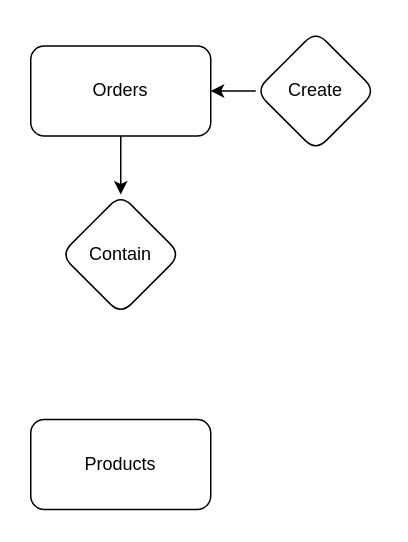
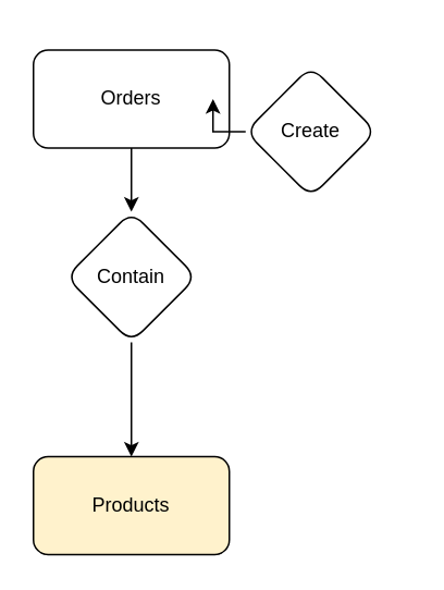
- <mxCell id="5" value="Create" style="rhombus;whiteSpace=wrap;html=1;rounded=1;" vertex="1" parent="1"><mxGeometry x="170" y="20" width="80" height="80" as="geometry" /></mxCell>
+ <mxCell id="5" value="Create" style="rhombus;whiteSpace=wrap;html=1;rounded=1;" vertex="1" parent="1"><mxGeometry x="150" y="40" width="80" height="80" as="geometry" /></mxCell>
+ <mxCell id="7" value="" style="edgeStyle=orthogonalEdgeStyle;rounded=0;orthogonalLoop=1;jettySize=auto;html=1;" edge="1" parent="1" source="8" target="6"><mxGeometry relative="1" as="geometry" /></mxCell>
- <mxCell id="6" value="Products" style="rounded=1;whiteSpace=wrap;html=1;" vertex="1" parent="1"><mxGeometry x="20" y="279" width="120" height="60" as="geometry" /></mxCell>
+ <mxCell id="6" value="Products" style="rounded=1;whiteSpace=wrap;html=1;fillColor=#fff2cc;" vertex="1" parent="1"><mxGeometry x="20" y="279" width="120" height="60" as="geometry" /></mxCell>
